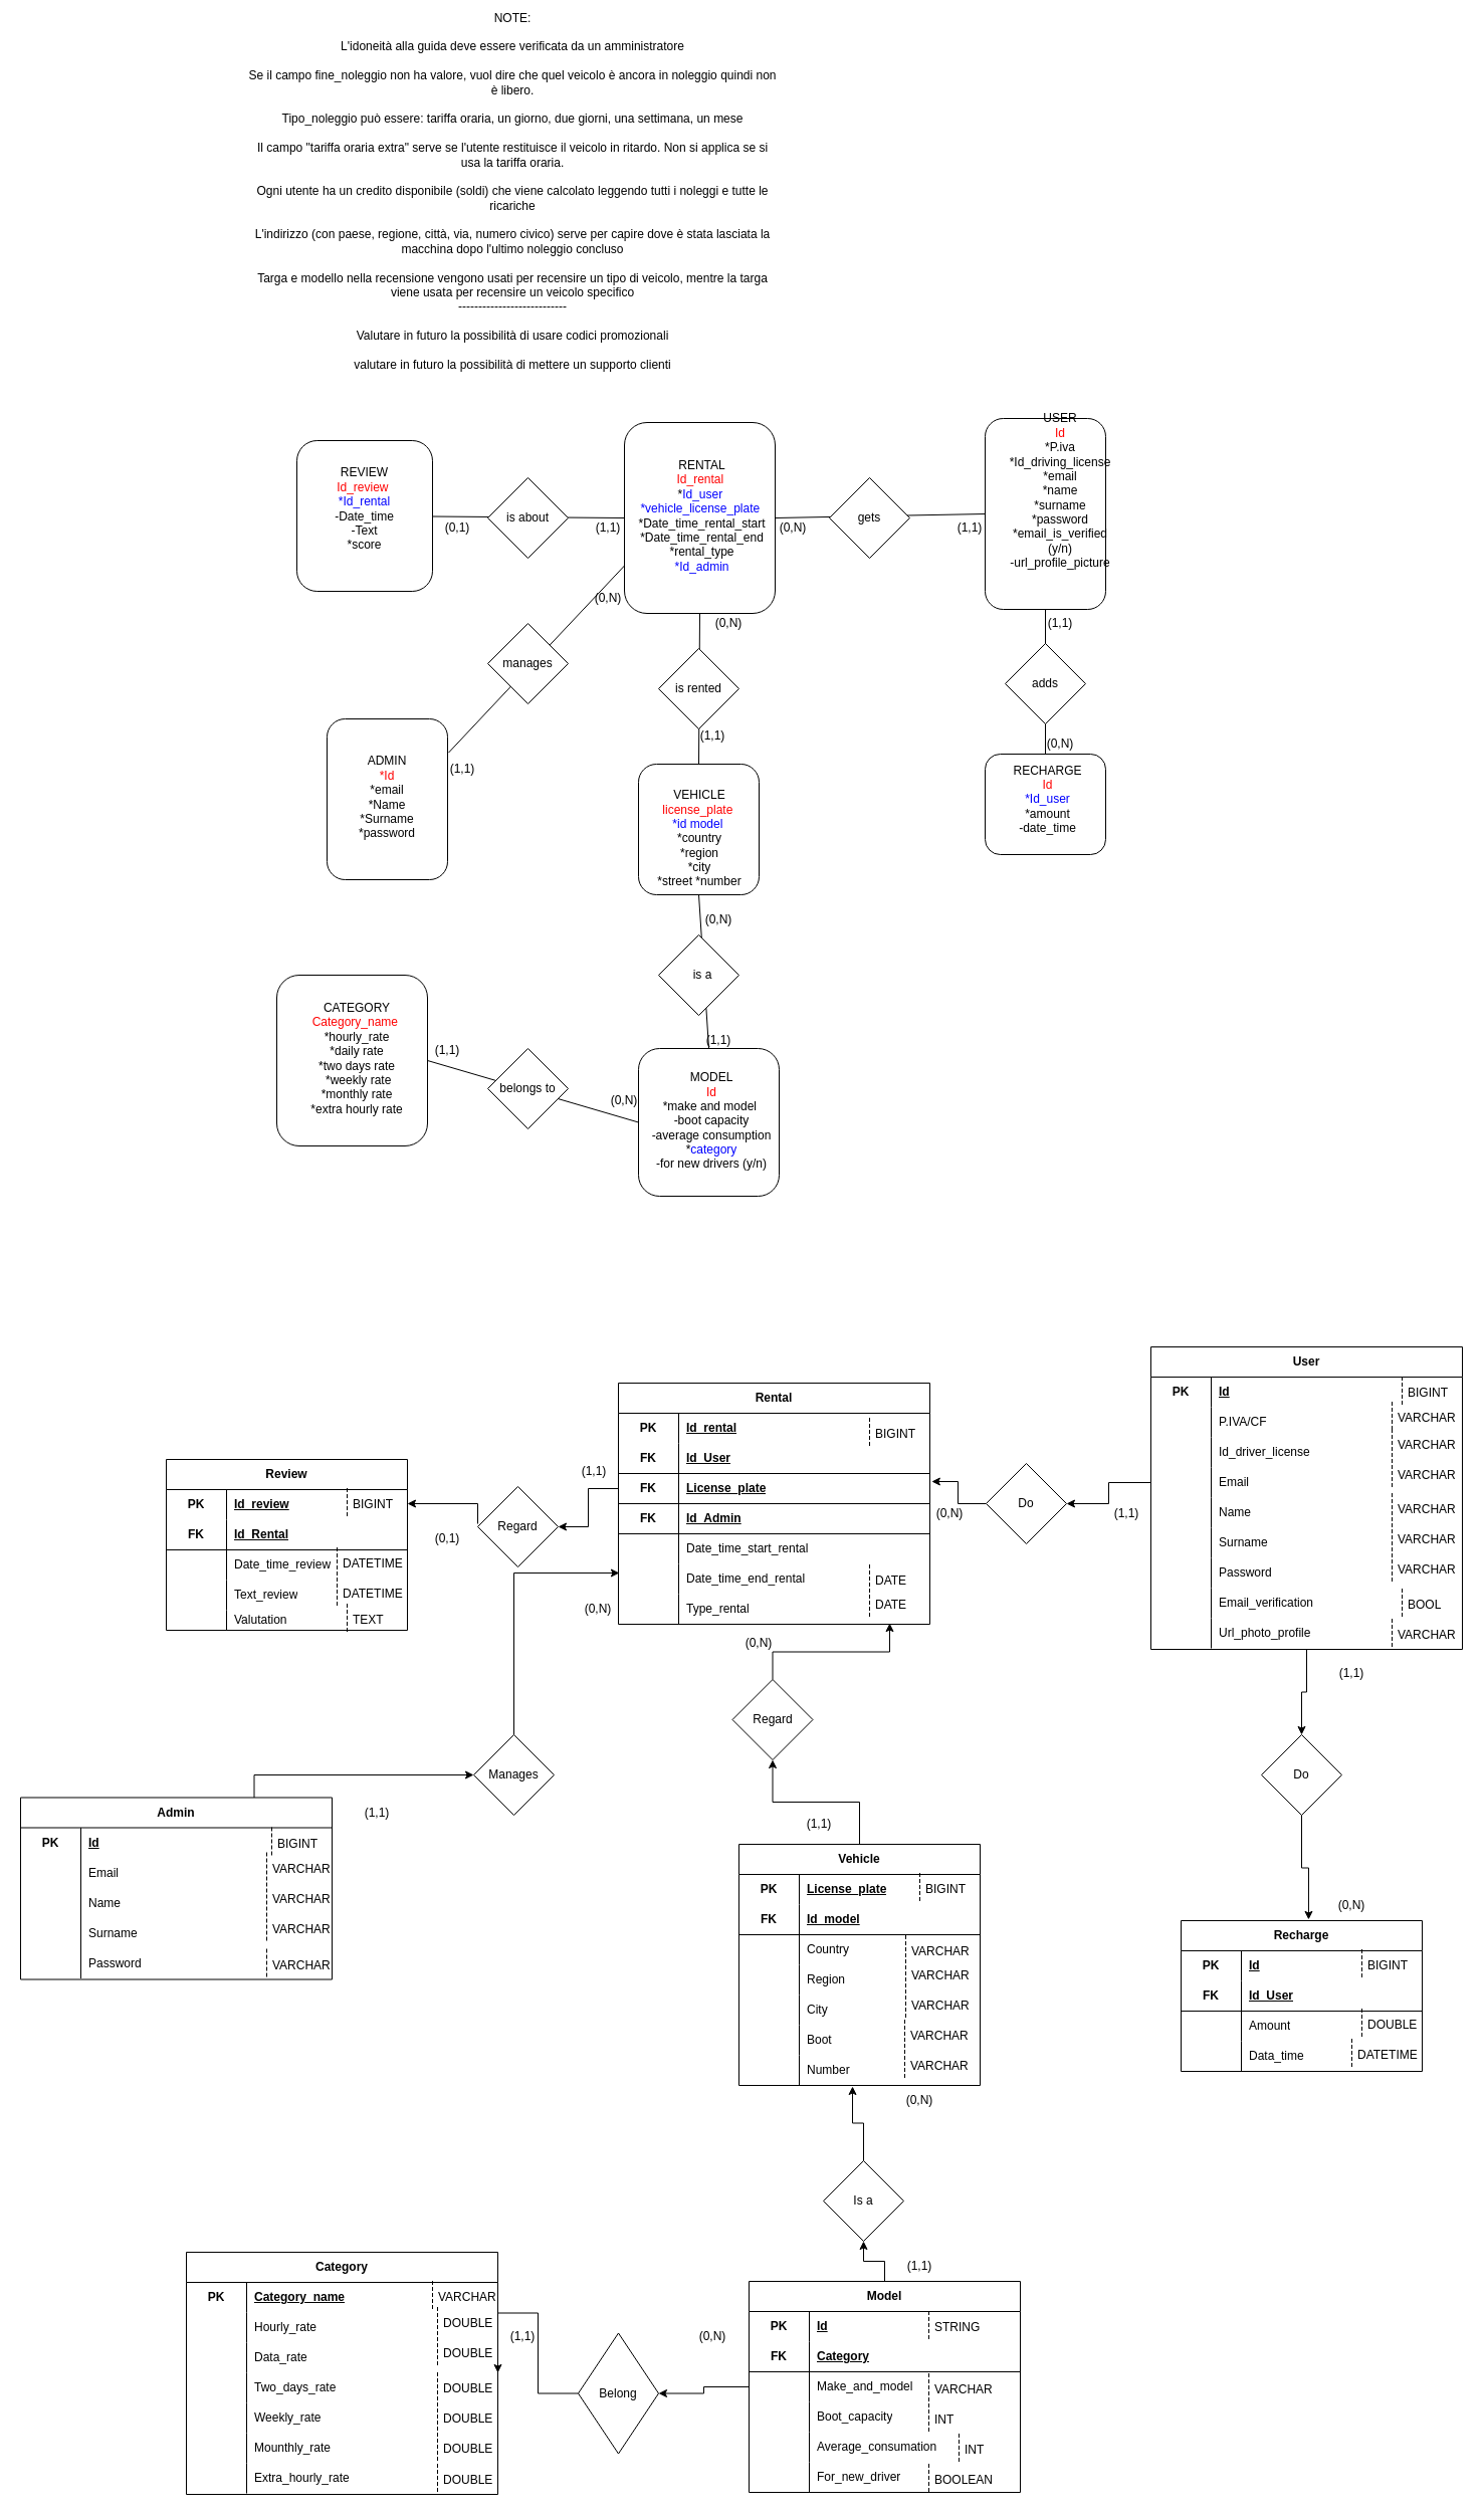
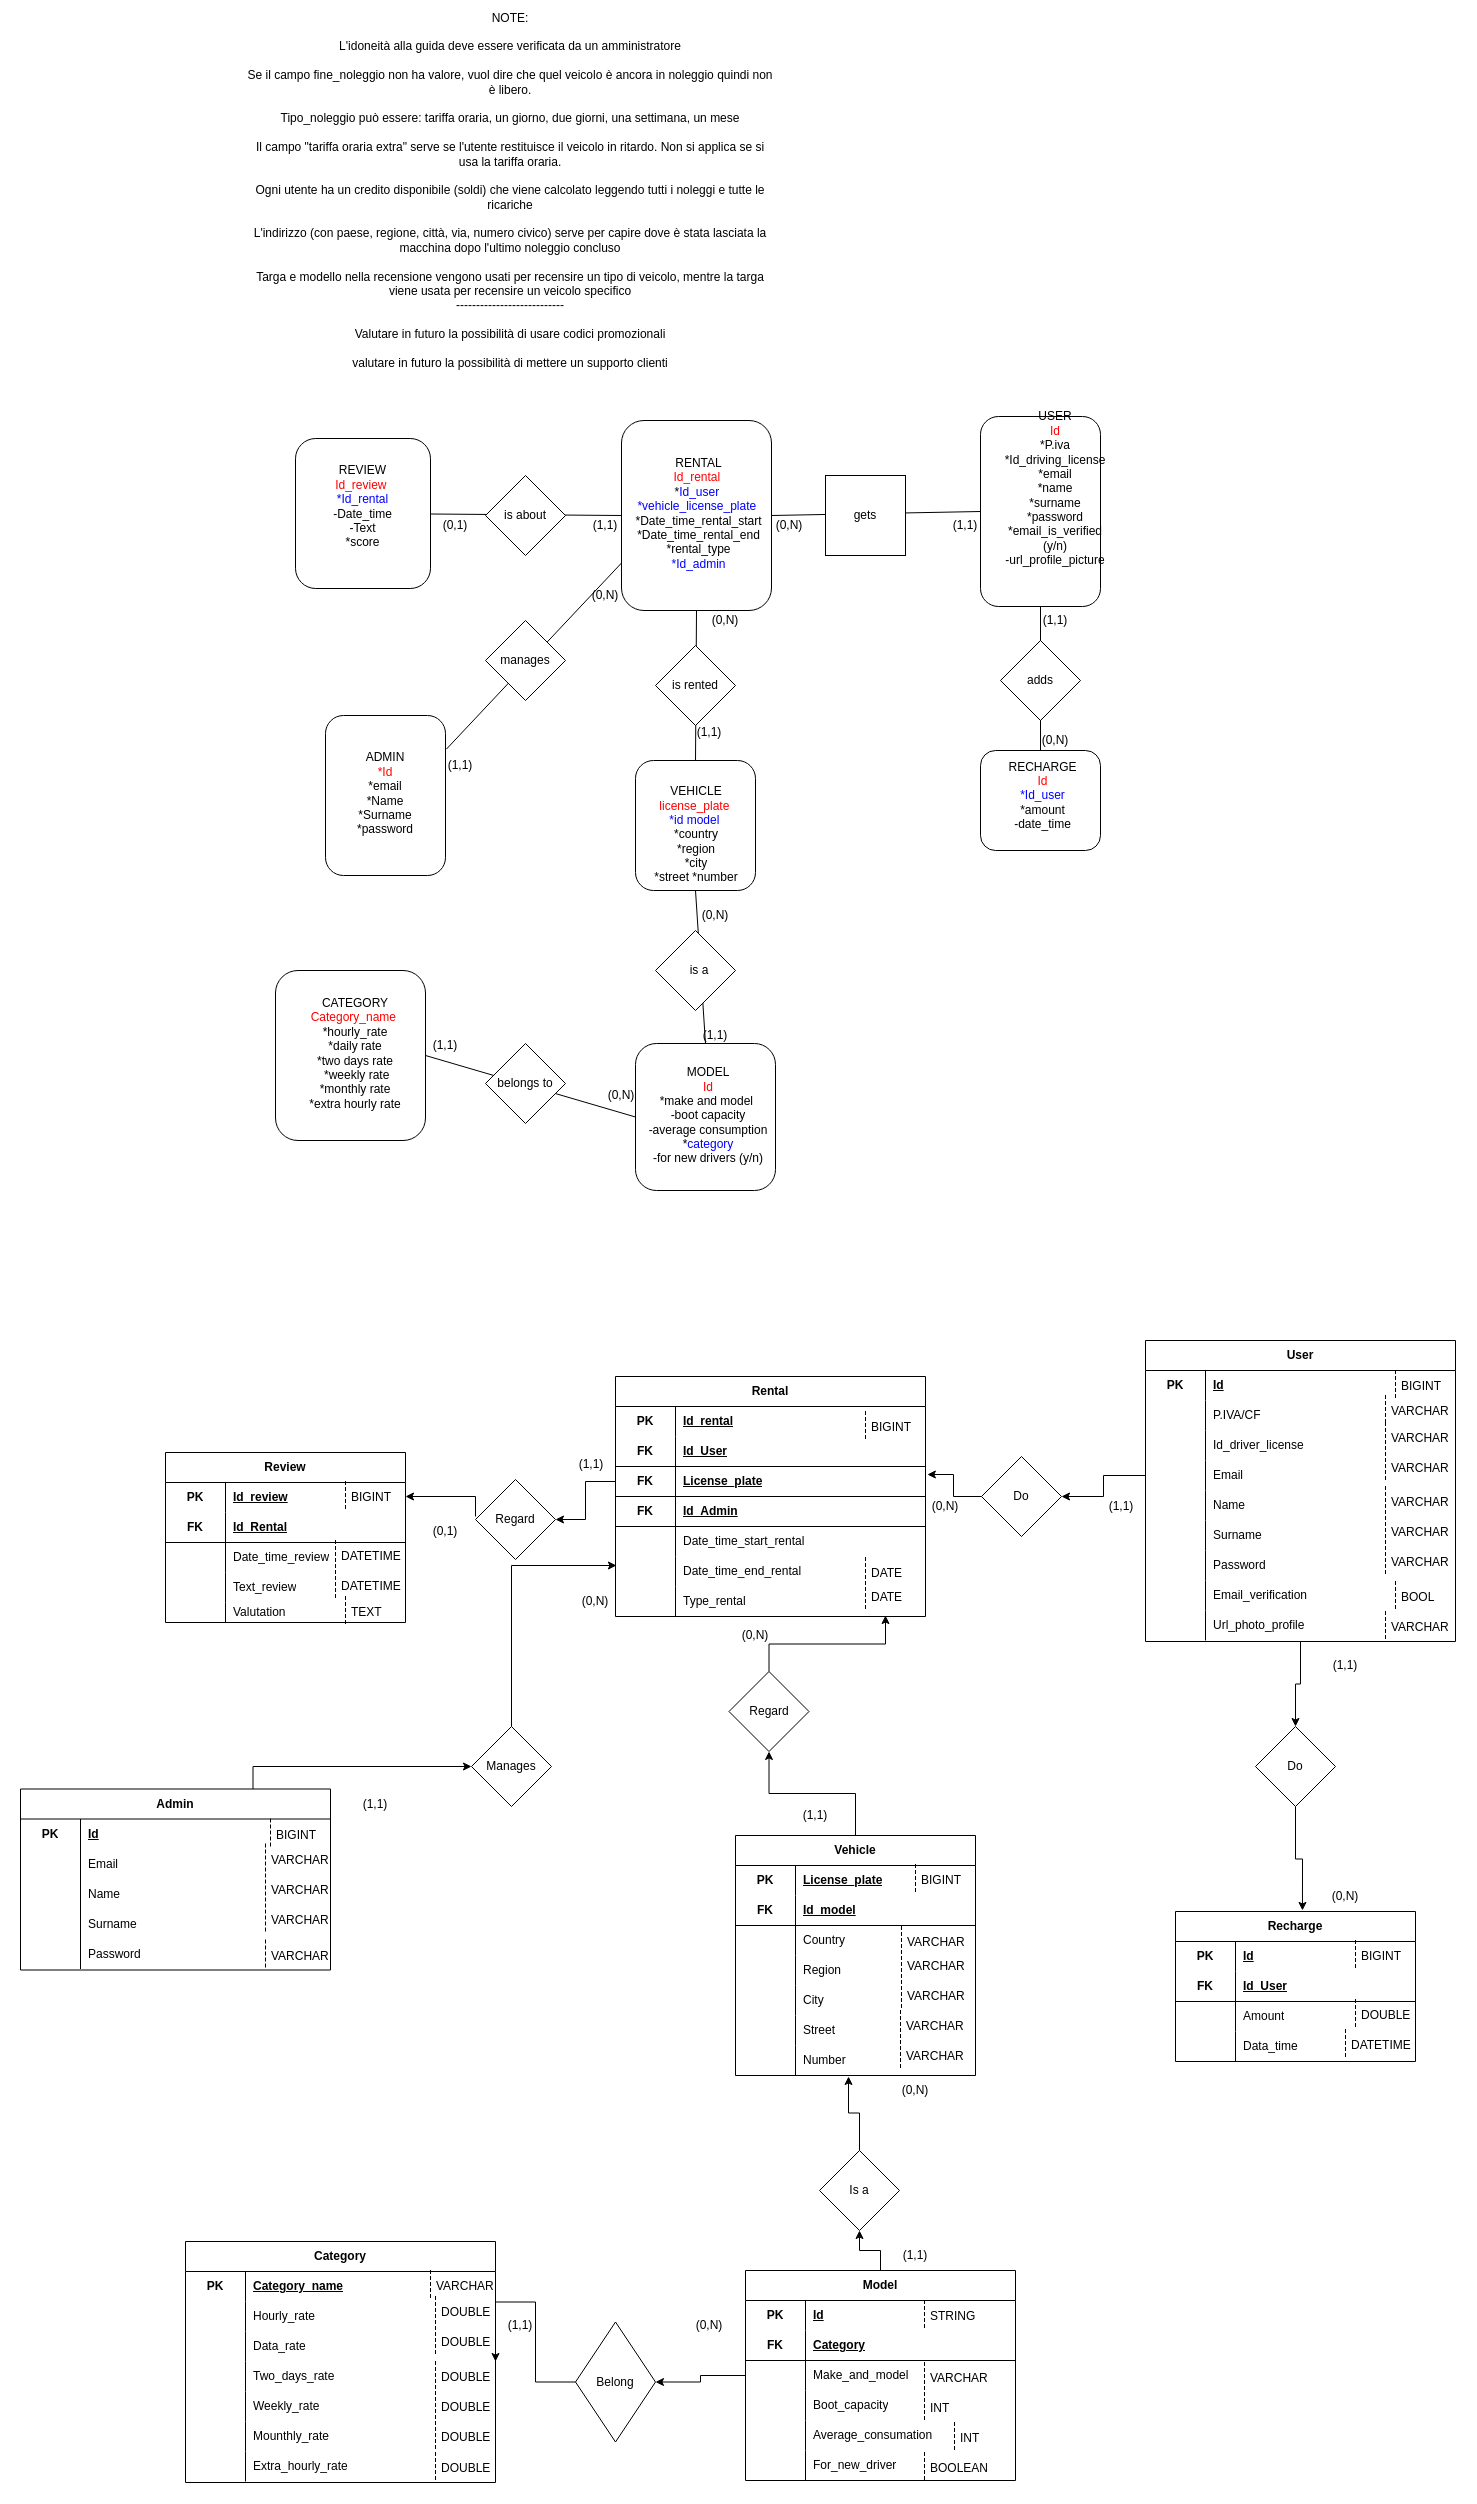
- <mxCell id="31" value="gets" style="rhombus;whiteSpace=wrap;html=1;" parent="1" vertex="1"><mxGeometry x="825" y="475" width="80" height="80" as="geometry" /></mxCell>
+ <mxCell id="31" value="gets" style="whiteSpace=wrap;html=1;rounded=0;" parent="1" vertex="1"><mxGeometry x="825" y="475" width="80" height="80" as="geometry" /></mxCell>
- <mxCell id="205" value="Boot" style="shape=partialRectangle;connectable=0;fillColor=none;top=0;left=0;bottom=0;right=0;align=left;spacingLeft=6;overflow=hidden;html=1;whiteSpace=wrap;" parent="203" vertex="1"><mxGeometry x="60" width="180" height="30" as="geometry"><mxRectangle width="180" height="30" as="alternateBounds" /></mxGeometry></mxCell>
+ <mxCell id="205" value="Street" style="shape=partialRectangle;connectable=0;fillColor=none;top=0;left=0;bottom=0;right=0;align=left;spacingLeft=6;overflow=hidden;html=1;whiteSpace=wrap;" parent="203" vertex="1"><mxGeometry x="60" width="180" height="30" as="geometry"><mxRectangle width="180" height="30" as="alternateBounds" /></mxGeometry></mxCell>
